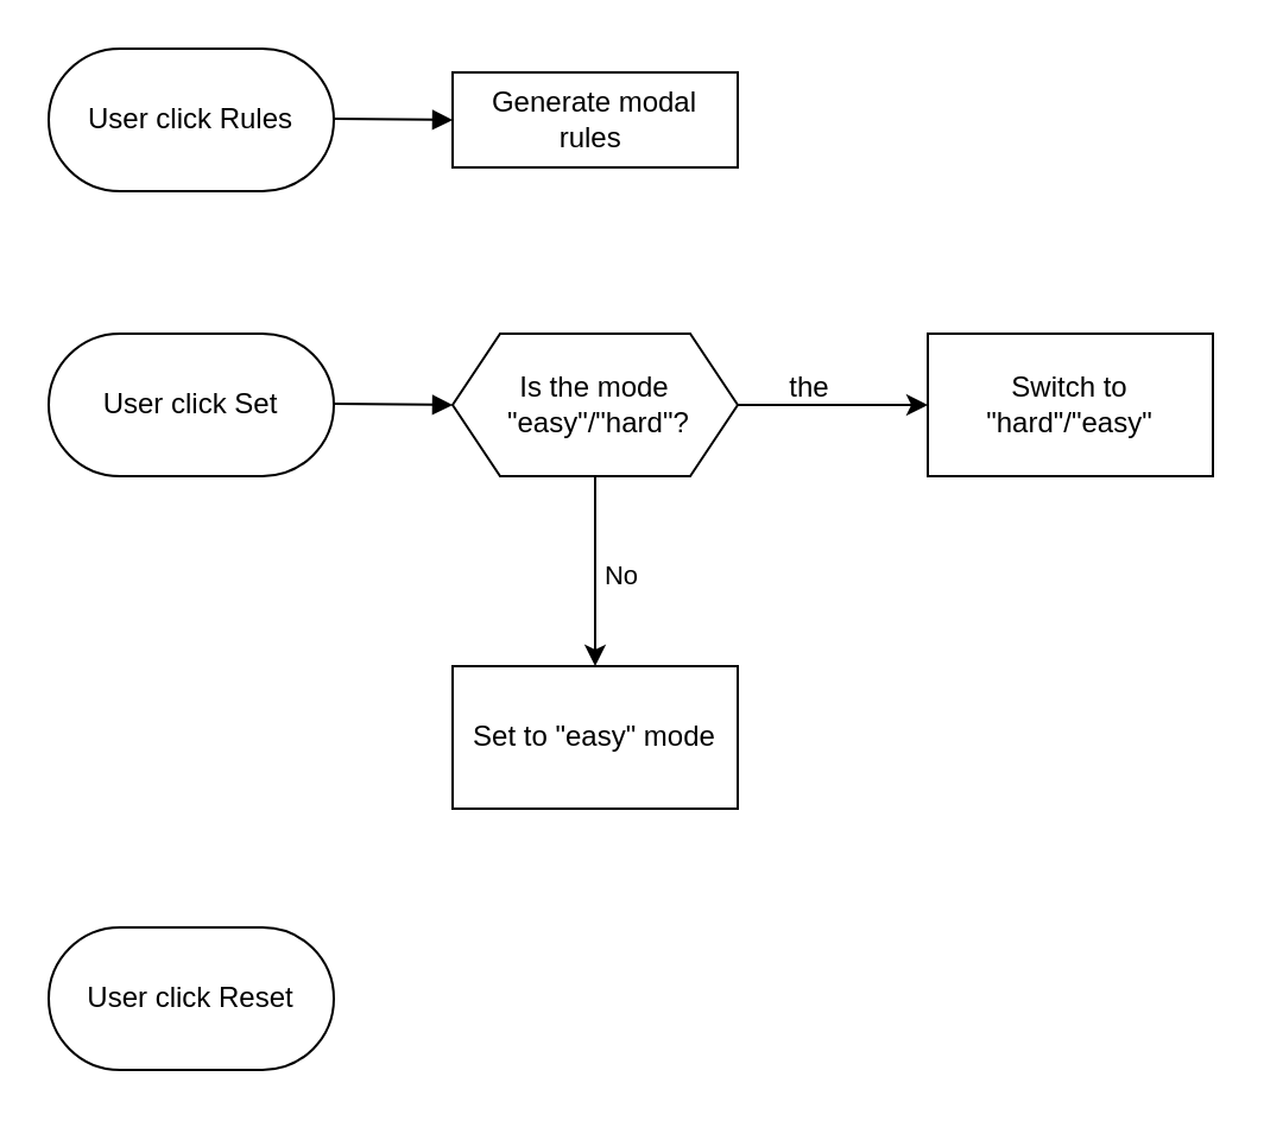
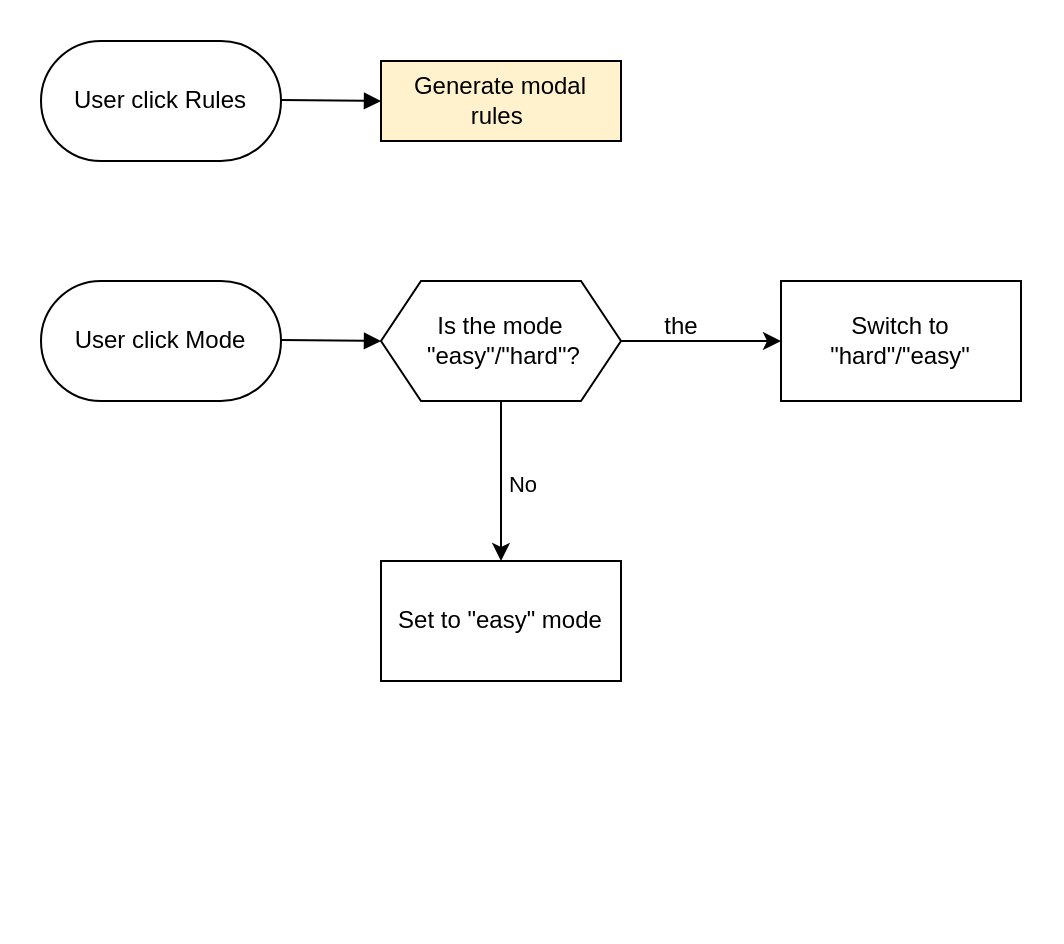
- <mxCell id="4" value="Generate modal rules&amp;nbsp;" style="rounded=0;whiteSpace=wrap;html=1;" vertex="1" parent="1"><mxGeometry x="190" y="30" width="120" height="40" as="geometry" /></mxCell>
+ <mxCell id="4" value="Generate modal rules&amp;nbsp;" style="rounded=0;whiteSpace=wrap;html=1;fillColor=#fff2cc;" vertex="1" parent="1"><mxGeometry x="190" y="30" width="120" height="40" as="geometry" /></mxCell>
- <mxCell id="3" value="User click Set" style="rounded=1;whiteSpace=wrap;html=1;fontSize=12;glass=0;strokeWidth=1;shadow=0;arcSize=50;" parent="1" vertex="1"><mxGeometry x="20" y="140" width="120" height="60" as="geometry" /></mxCell>
+ <mxCell id="3" value="User click Mode" style="rounded=1;whiteSpace=wrap;html=1;fontSize=12;glass=0;strokeWidth=1;shadow=0;arcSize=50;" parent="1" vertex="1"><mxGeometry x="20" y="140" width="120" height="60" as="geometry" /></mxCell>
- <mxCell id="14" value="User click Reset" style="rounded=1;whiteSpace=wrap;html=1;fontSize=12;glass=0;strokeWidth=1;shadow=0;arcSize=50;" vertex="1" parent="1"><mxGeometry x="20" y="390" width="120" height="60" as="geometry" /></mxCell>
